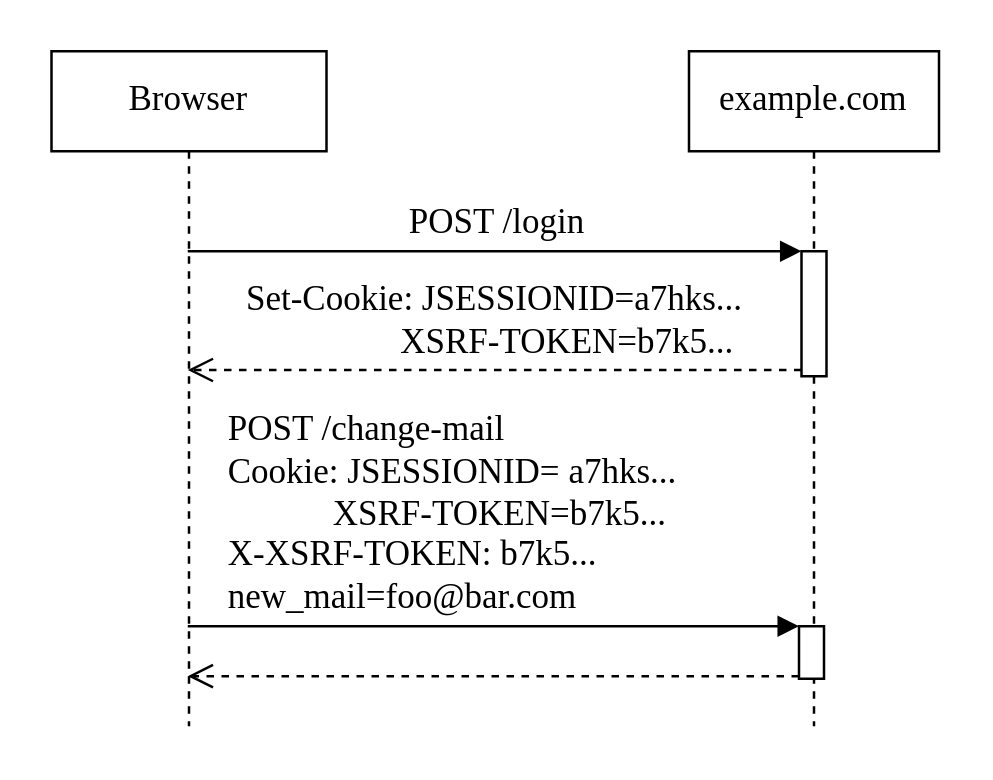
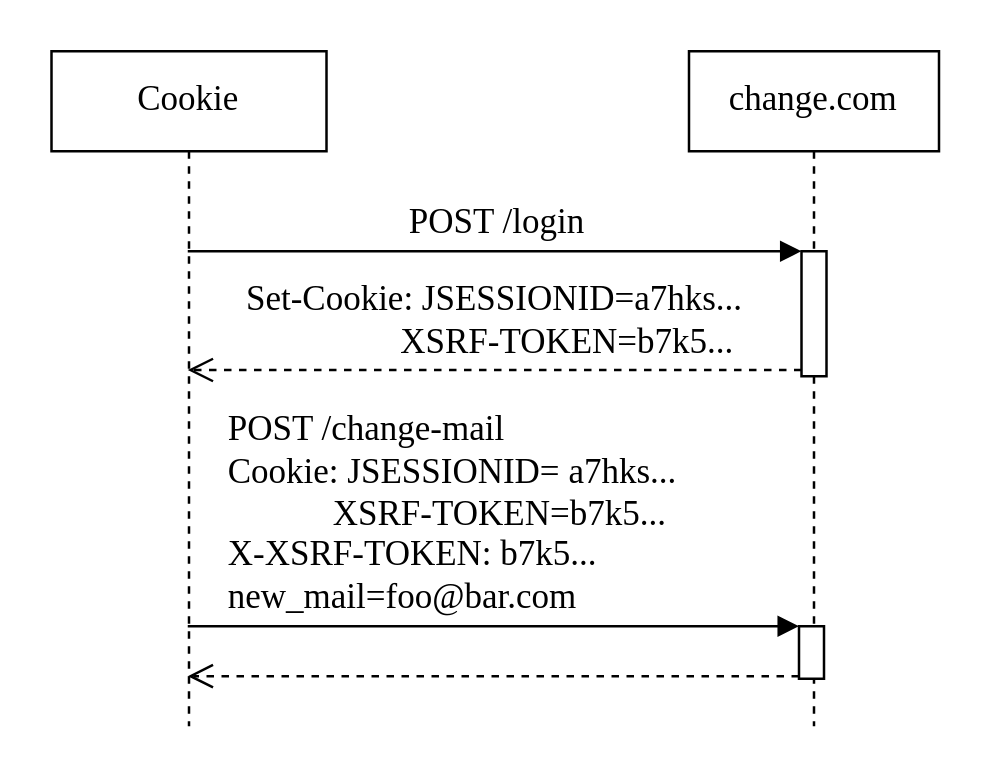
- <mxCell id="2" value="Browser" style="shape=umlLifeline;perimeter=lifelinePerimeter;whiteSpace=wrap;html=1;container=1;collapsible=0;recursiveResize=0;outlineConnect=0;labelBackgroundColor=none;fontSize=14;fontFamily=Tahoma;" parent="1" vertex="1"><mxGeometry x="20" y="20" width="110" height="270" as="geometry" /></mxCell>
+ <mxCell id="2" value="Cookie" style="shape=umlLifeline;perimeter=lifelinePerimeter;whiteSpace=wrap;html=1;container=1;collapsible=0;recursiveResize=0;outlineConnect=0;labelBackgroundColor=none;fontSize=14;fontFamily=Tahoma;" parent="1" vertex="1"><mxGeometry x="20" y="20" width="110" height="270" as="geometry" /></mxCell>
- <mxCell id="3" value="example.com" style="shape=umlLifeline;perimeter=lifelinePerimeter;whiteSpace=wrap;html=1;container=1;collapsible=0;recursiveResize=0;outlineConnect=0;fontSize=14;fontFamily=Tahoma;" parent="1" vertex="1"><mxGeometry x="275" y="20" width="100" height="270" as="geometry" /></mxCell>
+ <mxCell id="3" value="change.com" style="shape=umlLifeline;perimeter=lifelinePerimeter;whiteSpace=wrap;html=1;container=1;collapsible=0;recursiveResize=0;outlineConnect=0;fontSize=14;fontFamily=Tahoma;" parent="1" vertex="1"><mxGeometry x="275" y="20" width="100" height="270" as="geometry" /></mxCell>
